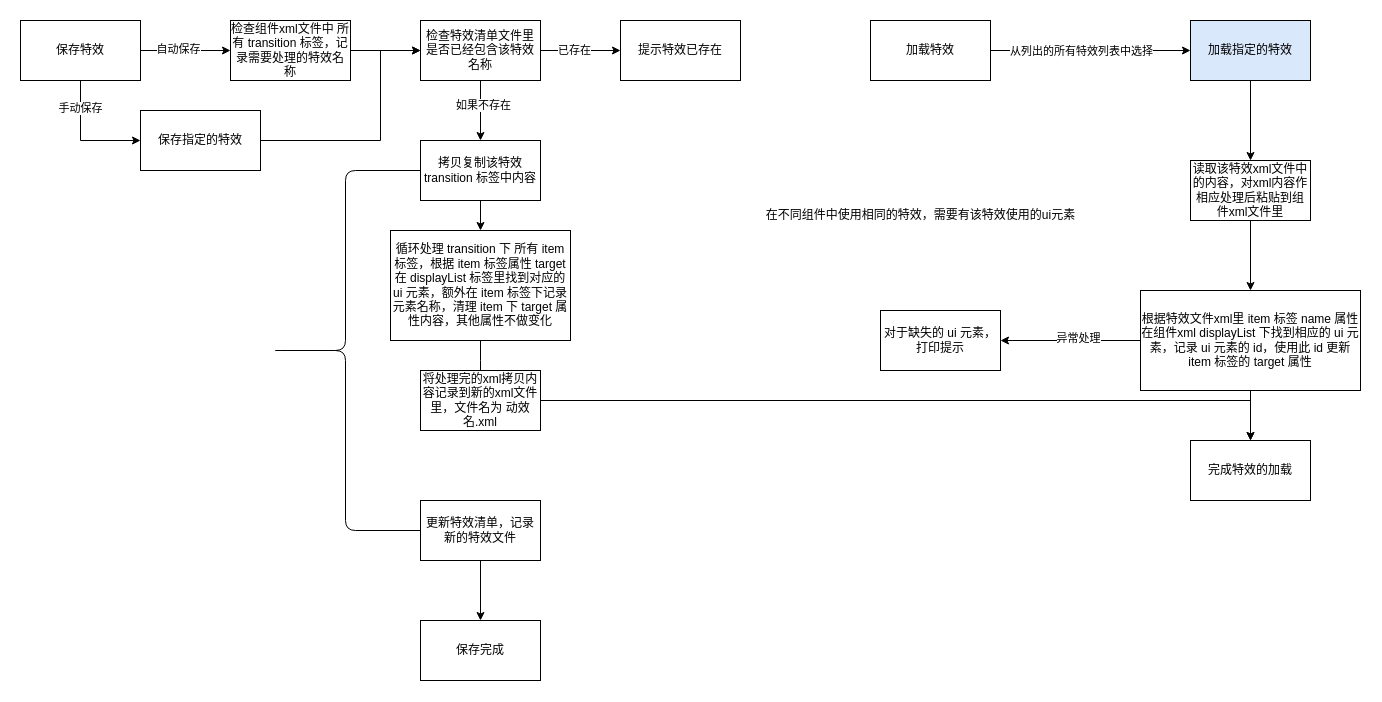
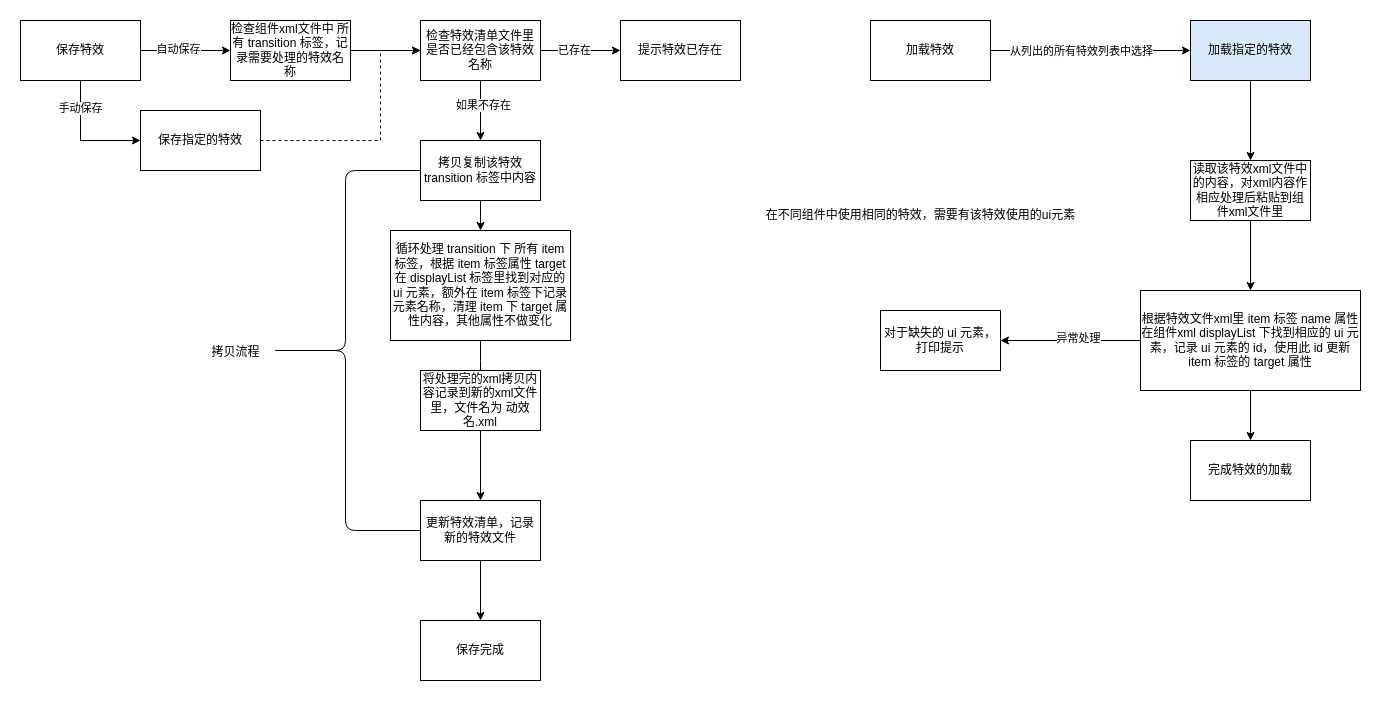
- <mxCell id="26" style="edgeStyle=orthogonalEdgeStyle;rounded=0;orthogonalLoop=1;jettySize=auto;html=1;entryX=0;entryY=0.5;entryDx=0;entryDy=0;" edge="1" parent="1" source="27" target="11"><mxGeometry relative="1" as="geometry"><Array as="points"><mxPoint x="380" y="140" /><mxPoint x="380" y="50" /></Array></mxGeometry></mxCell>
+ <mxCell id="26" style="edgeStyle=orthogonalEdgeStyle;rounded=0;orthogonalLoop=1;jettySize=auto;html=1;entryX=0;entryY=0.5;entryDx=0;entryDy=0;dashed=1;" edge="1" parent="1" source="27" target="11"><mxGeometry relative="1" as="geometry"><Array as="points"><mxPoint x="380" y="140" /><mxPoint x="380" y="50" /></Array></mxGeometry></mxCell>
+ <mxCell id="21" value="拷贝流程" style="text;html=1;align=center;verticalAlign=middle;resizable=0;points=[];autosize=1;strokeColor=none;fillColor=none;" vertex="1" parent="20"><mxGeometry y="167.143" width="70" height="30" as="geometry" /></mxCell>
- <mxCell id="18" value="" style="edgeStyle=orthogonalEdgeStyle;rounded=0;orthogonalLoop=1;jettySize=auto;html=1;" edge="1" parent="1" source="19" target="40"><mxGeometry relative="1" as="geometry" /></mxCell>
+ <mxCell id="18" value="" style="edgeStyle=orthogonalEdgeStyle;rounded=0;orthogonalLoop=1;jettySize=auto;html=1;" edge="1" parent="1" source="19" target="24"><mxGeometry relative="1" as="geometry" /></mxCell>
